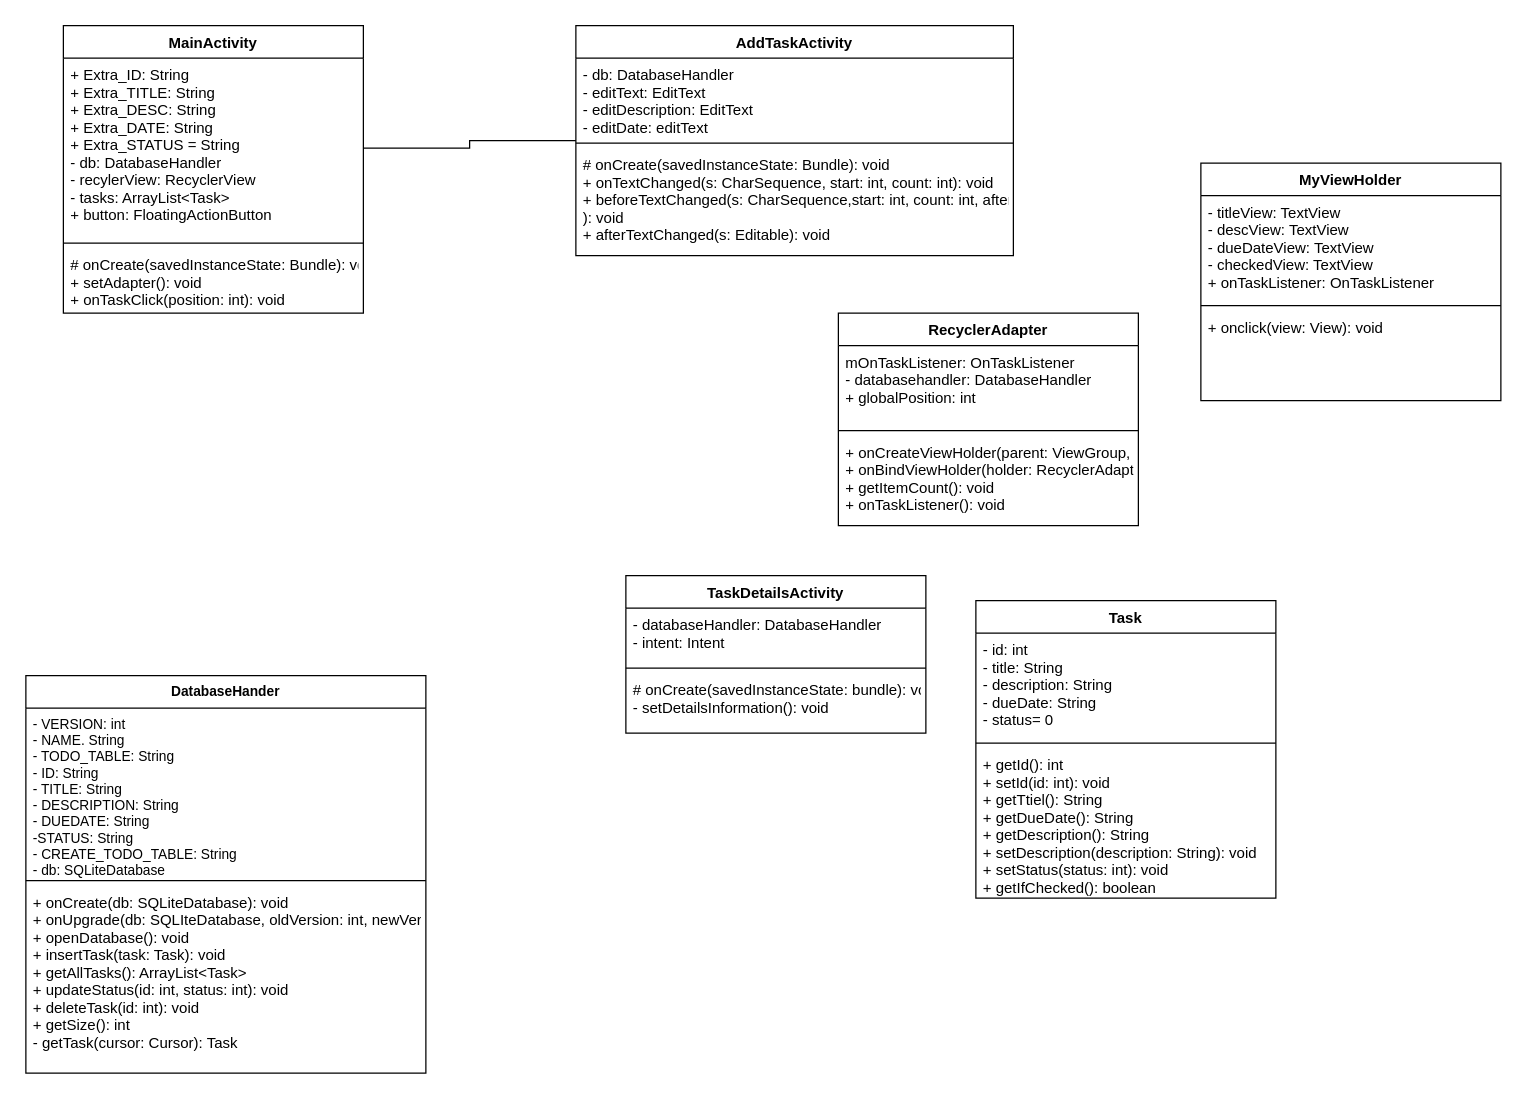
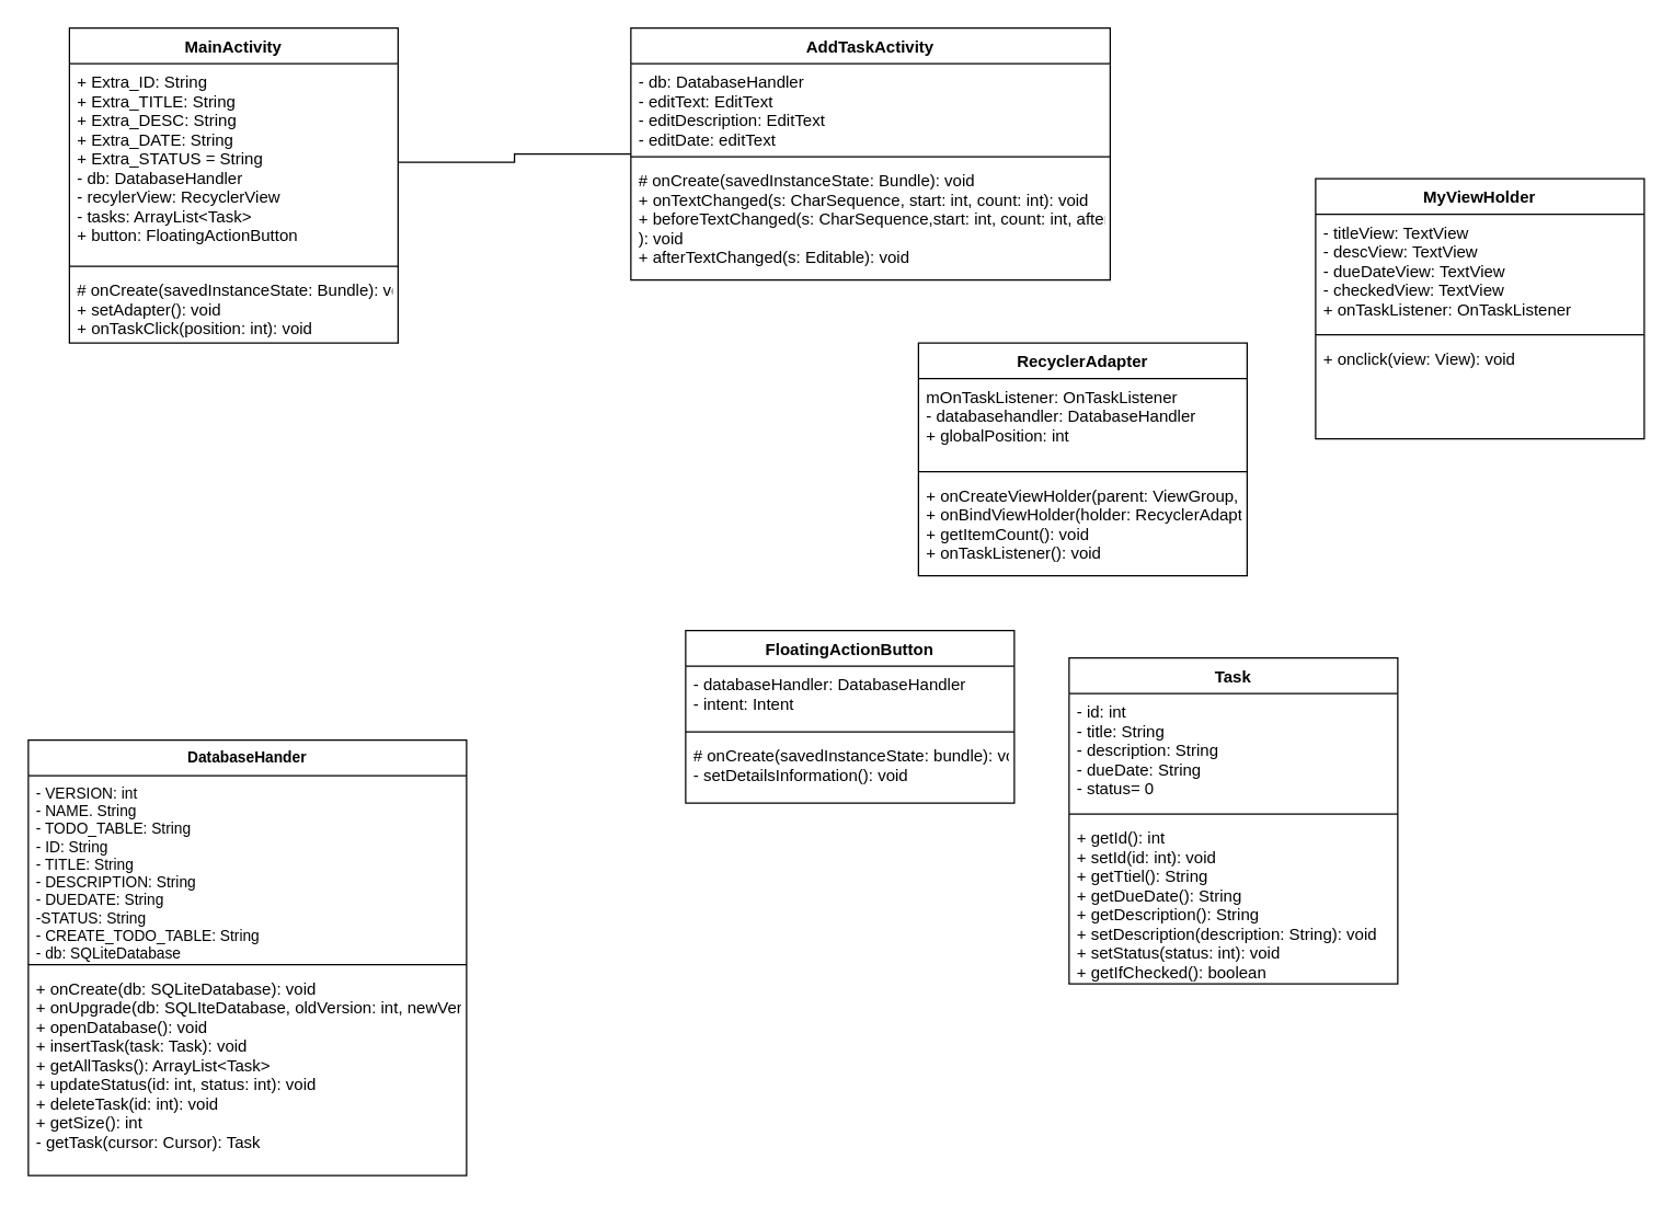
- <mxCell id="23" value="TaskDetailsActivity" style="swimlane;fontStyle=1;align=center;verticalAlign=top;childLayout=stackLayout;horizontal=1;startSize=26;horizontalStack=0;resizeParent=1;resizeParentMax=0;resizeLast=0;collapsible=1;marginBottom=0;" parent="1" vertex="1"><mxGeometry x="500" y="460" width="240" height="126" as="geometry" /></mxCell>
+ <mxCell id="23" value="FloatingActionButton" style="swimlane;fontStyle=1;align=center;verticalAlign=top;childLayout=stackLayout;horizontal=1;startSize=26;horizontalStack=0;resizeParent=1;resizeParentMax=0;resizeLast=0;collapsible=1;marginBottom=0;" parent="1" vertex="1"><mxGeometry x="500" y="460" width="240" height="126" as="geometry" /></mxCell>
